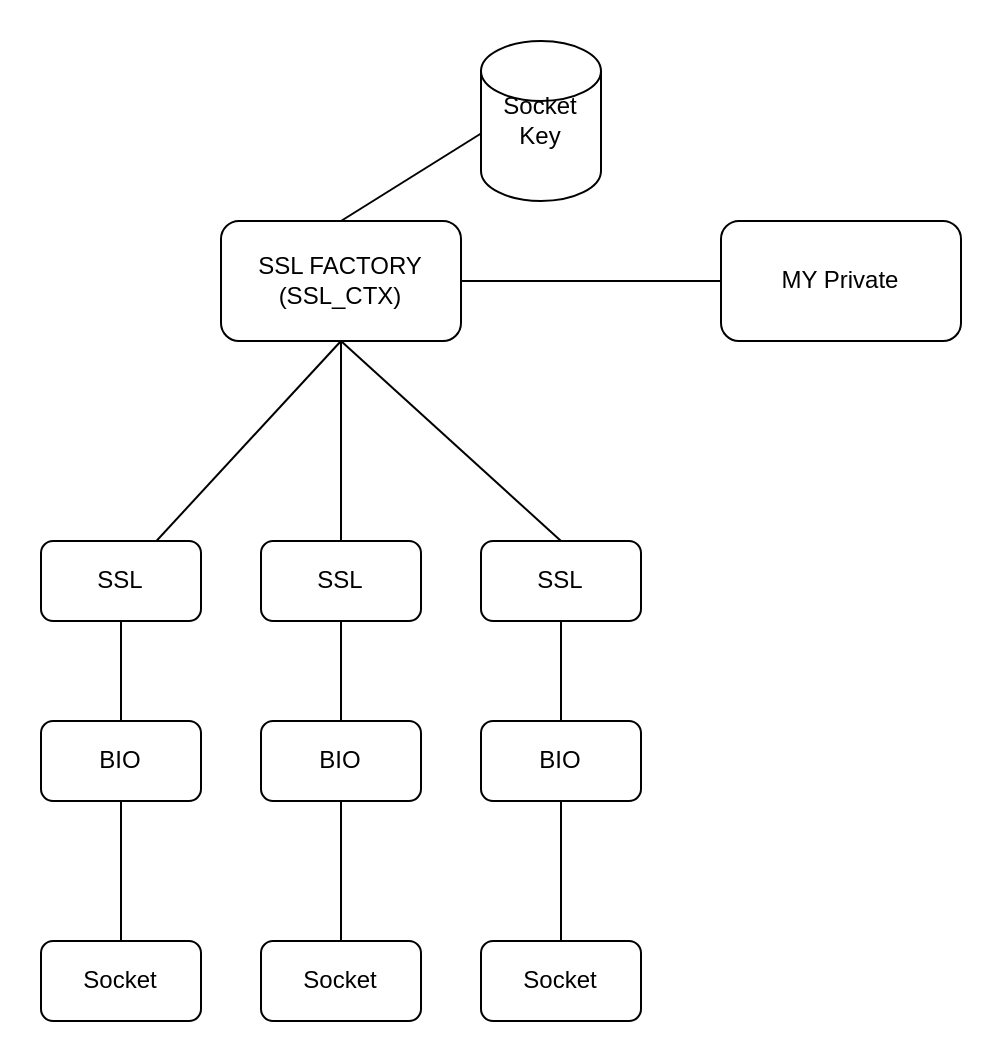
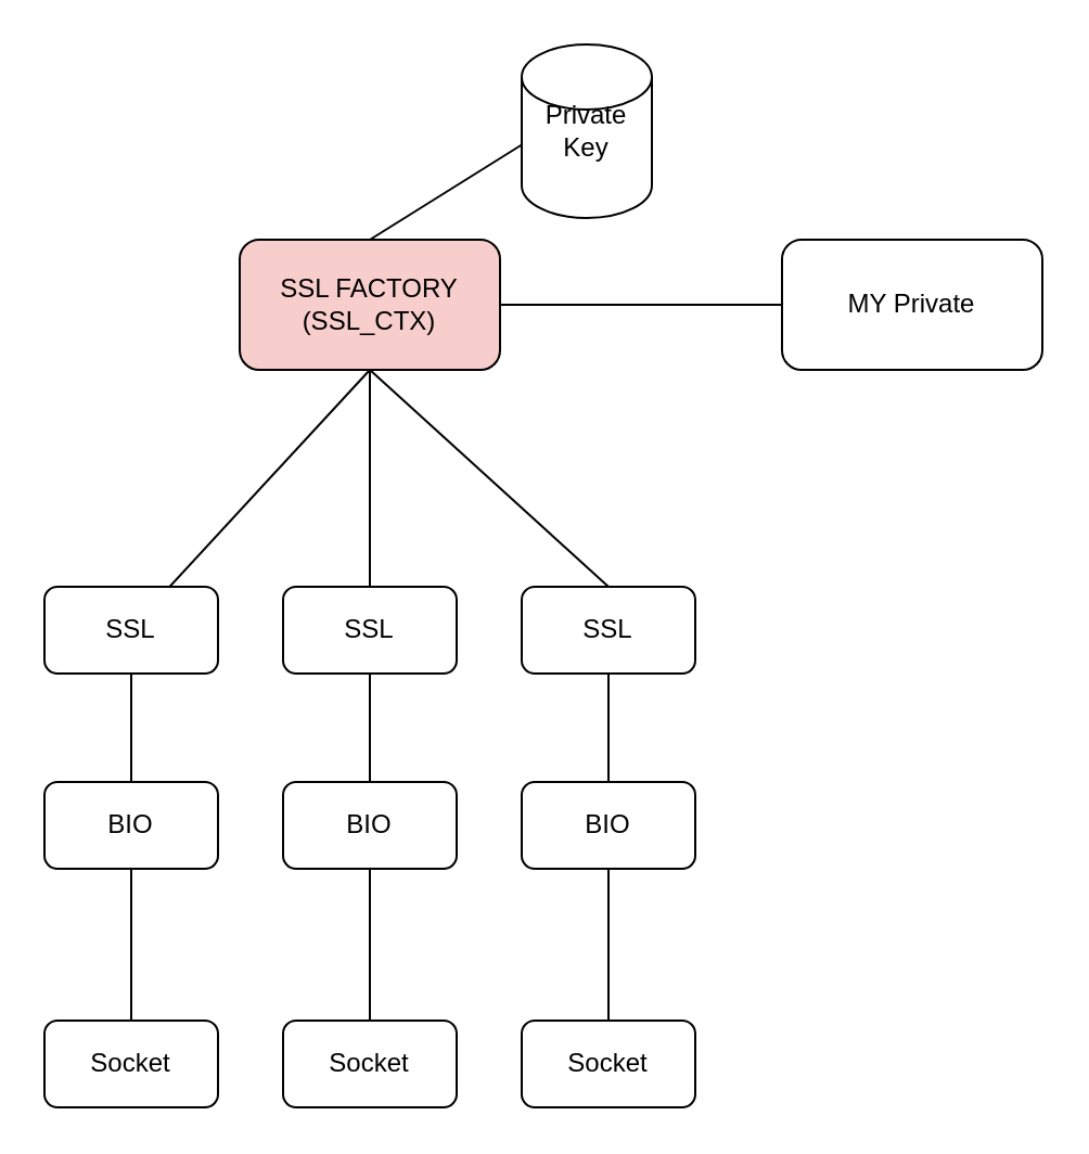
- <mxCell id="24" value="Socket Key" style="shape=cylinder2;whiteSpace=wrap;html=1;boundedLbl=1;backgroundOutline=1;size=15;" vertex="1" parent="1"><mxGeometry x="240" y="20" width="60" height="80" as="geometry" /></mxCell>
+ <mxCell id="24" value="Private Key" style="shape=cylinder2;whiteSpace=wrap;html=1;boundedLbl=1;backgroundOutline=1;size=15;" vertex="1" parent="1"><mxGeometry x="240" y="20" width="60" height="80" as="geometry" /></mxCell>
- <mxCell id="2" value="SSL FACTORY&lt;br&gt;(SSL_CTX)" style="rounded=1;whiteSpace=wrap;html=1;" vertex="1" parent="1"><mxGeometry x="110" y="110" width="120" height="60" as="geometry" /></mxCell>
+ <mxCell id="2" value="SSL FACTORY&lt;br&gt;(SSL_CTX)" style="rounded=1;whiteSpace=wrap;html=1;fillColor=#f8cecc;" vertex="1" parent="1"><mxGeometry x="110" y="110" width="120" height="60" as="geometry" /></mxCell>
